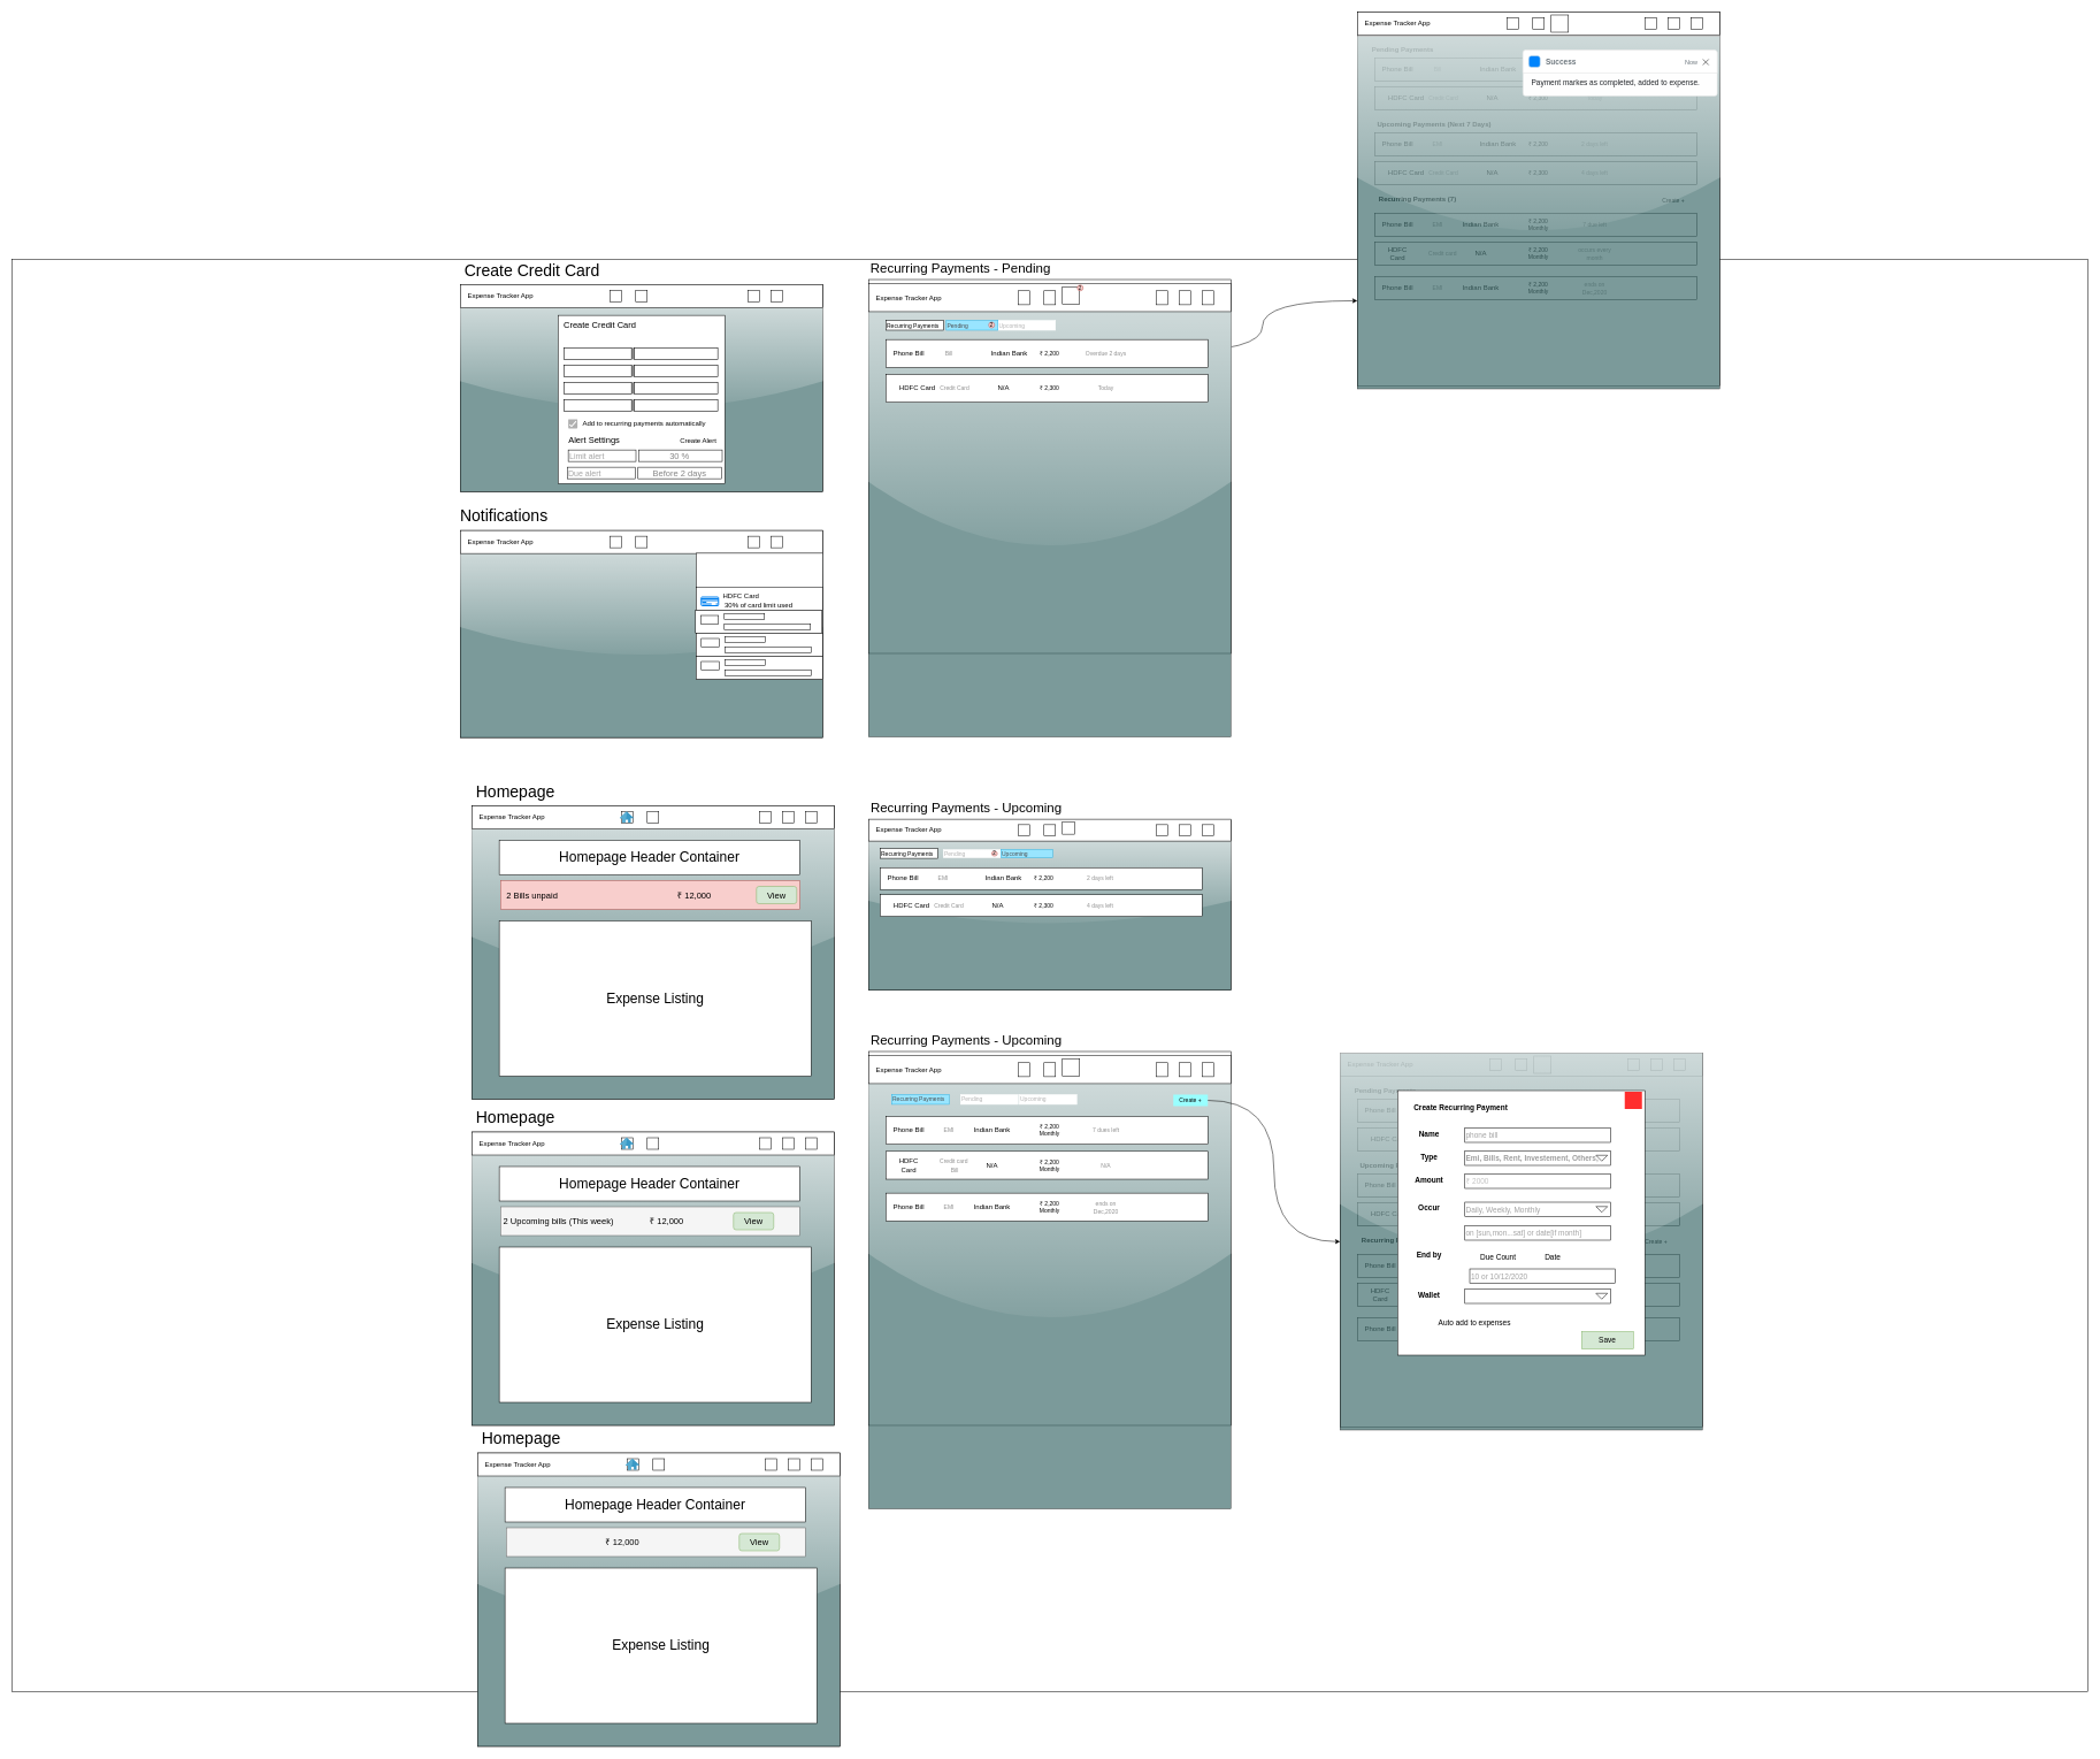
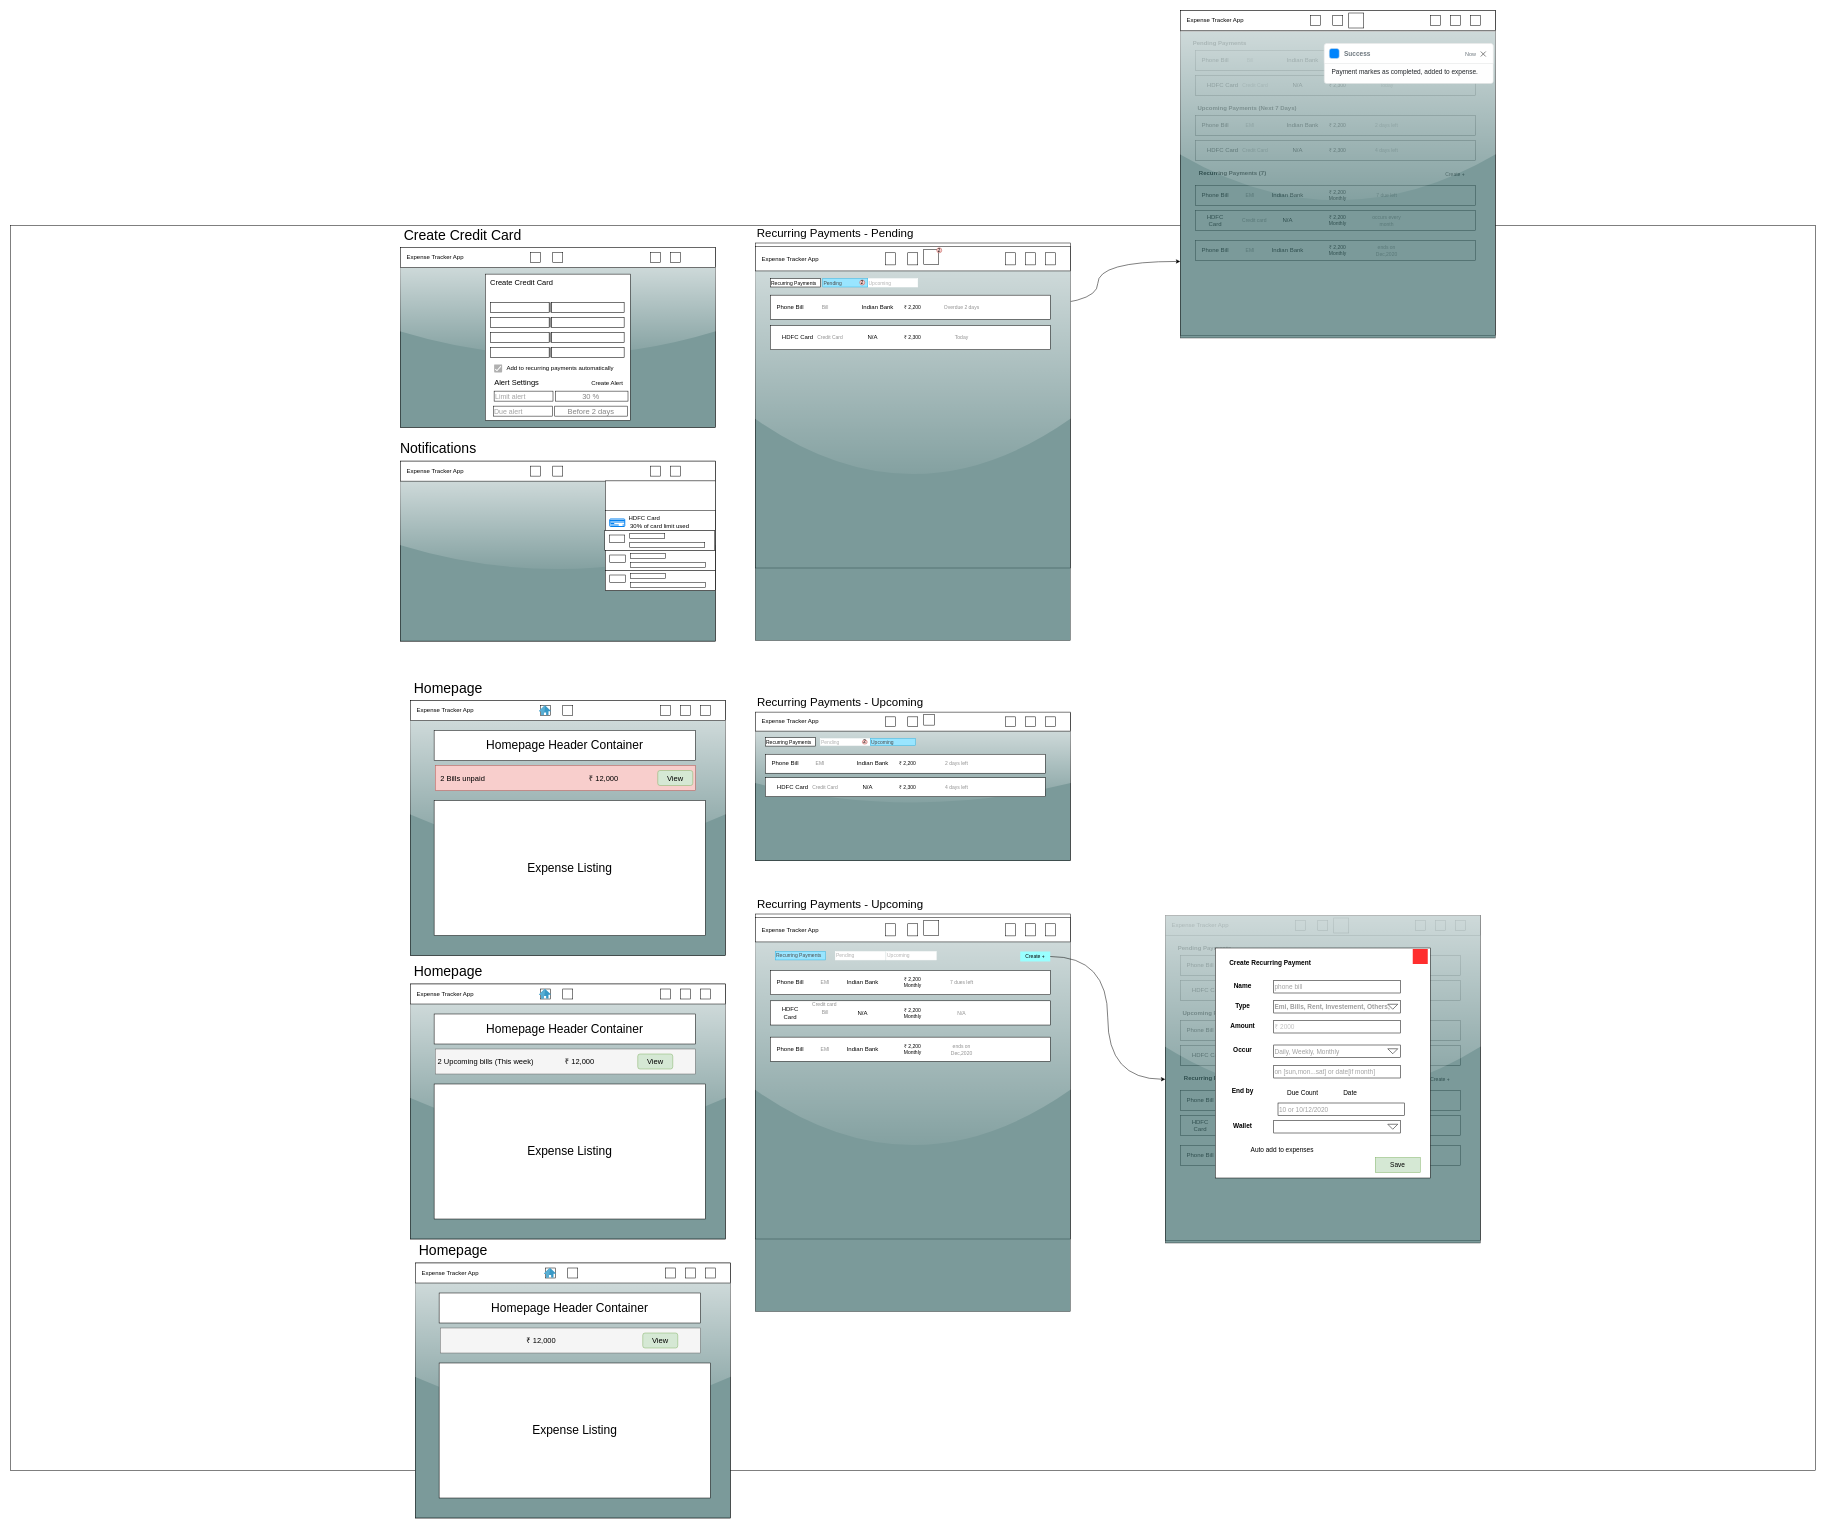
- <mxCell id="345" value="&lt;font color=&quot;#8f8f8f&quot; style=&quot;font-size: 10px;&quot;&gt;Credit card&amp;nbsp; Bill&lt;/font&gt;" style="text;html=1;strokeColor=none;fillColor=none;align=center;verticalAlign=middle;whiteSpace=wrap;rounded=0;" parent="342" vertex="1"><mxGeometry x="90" y="12.117" width="60" height="24.234" as="geometry" /></mxCell>
+ <mxCell id="345" value="&lt;font color=&quot;#8f8f8f&quot; style=&quot;font-size: 10px;&quot;&gt;Credit card&amp;nbsp; Bill&lt;/font&gt;" style="text;html=1;strokeColor=none;fillColor=none;align=center;verticalAlign=middle;whiteSpace=wrap;rounded=0;" parent="342" vertex="1"><mxGeometry x="80" y="2.117" width="60" height="24.234" as="geometry" /></mxCell>
